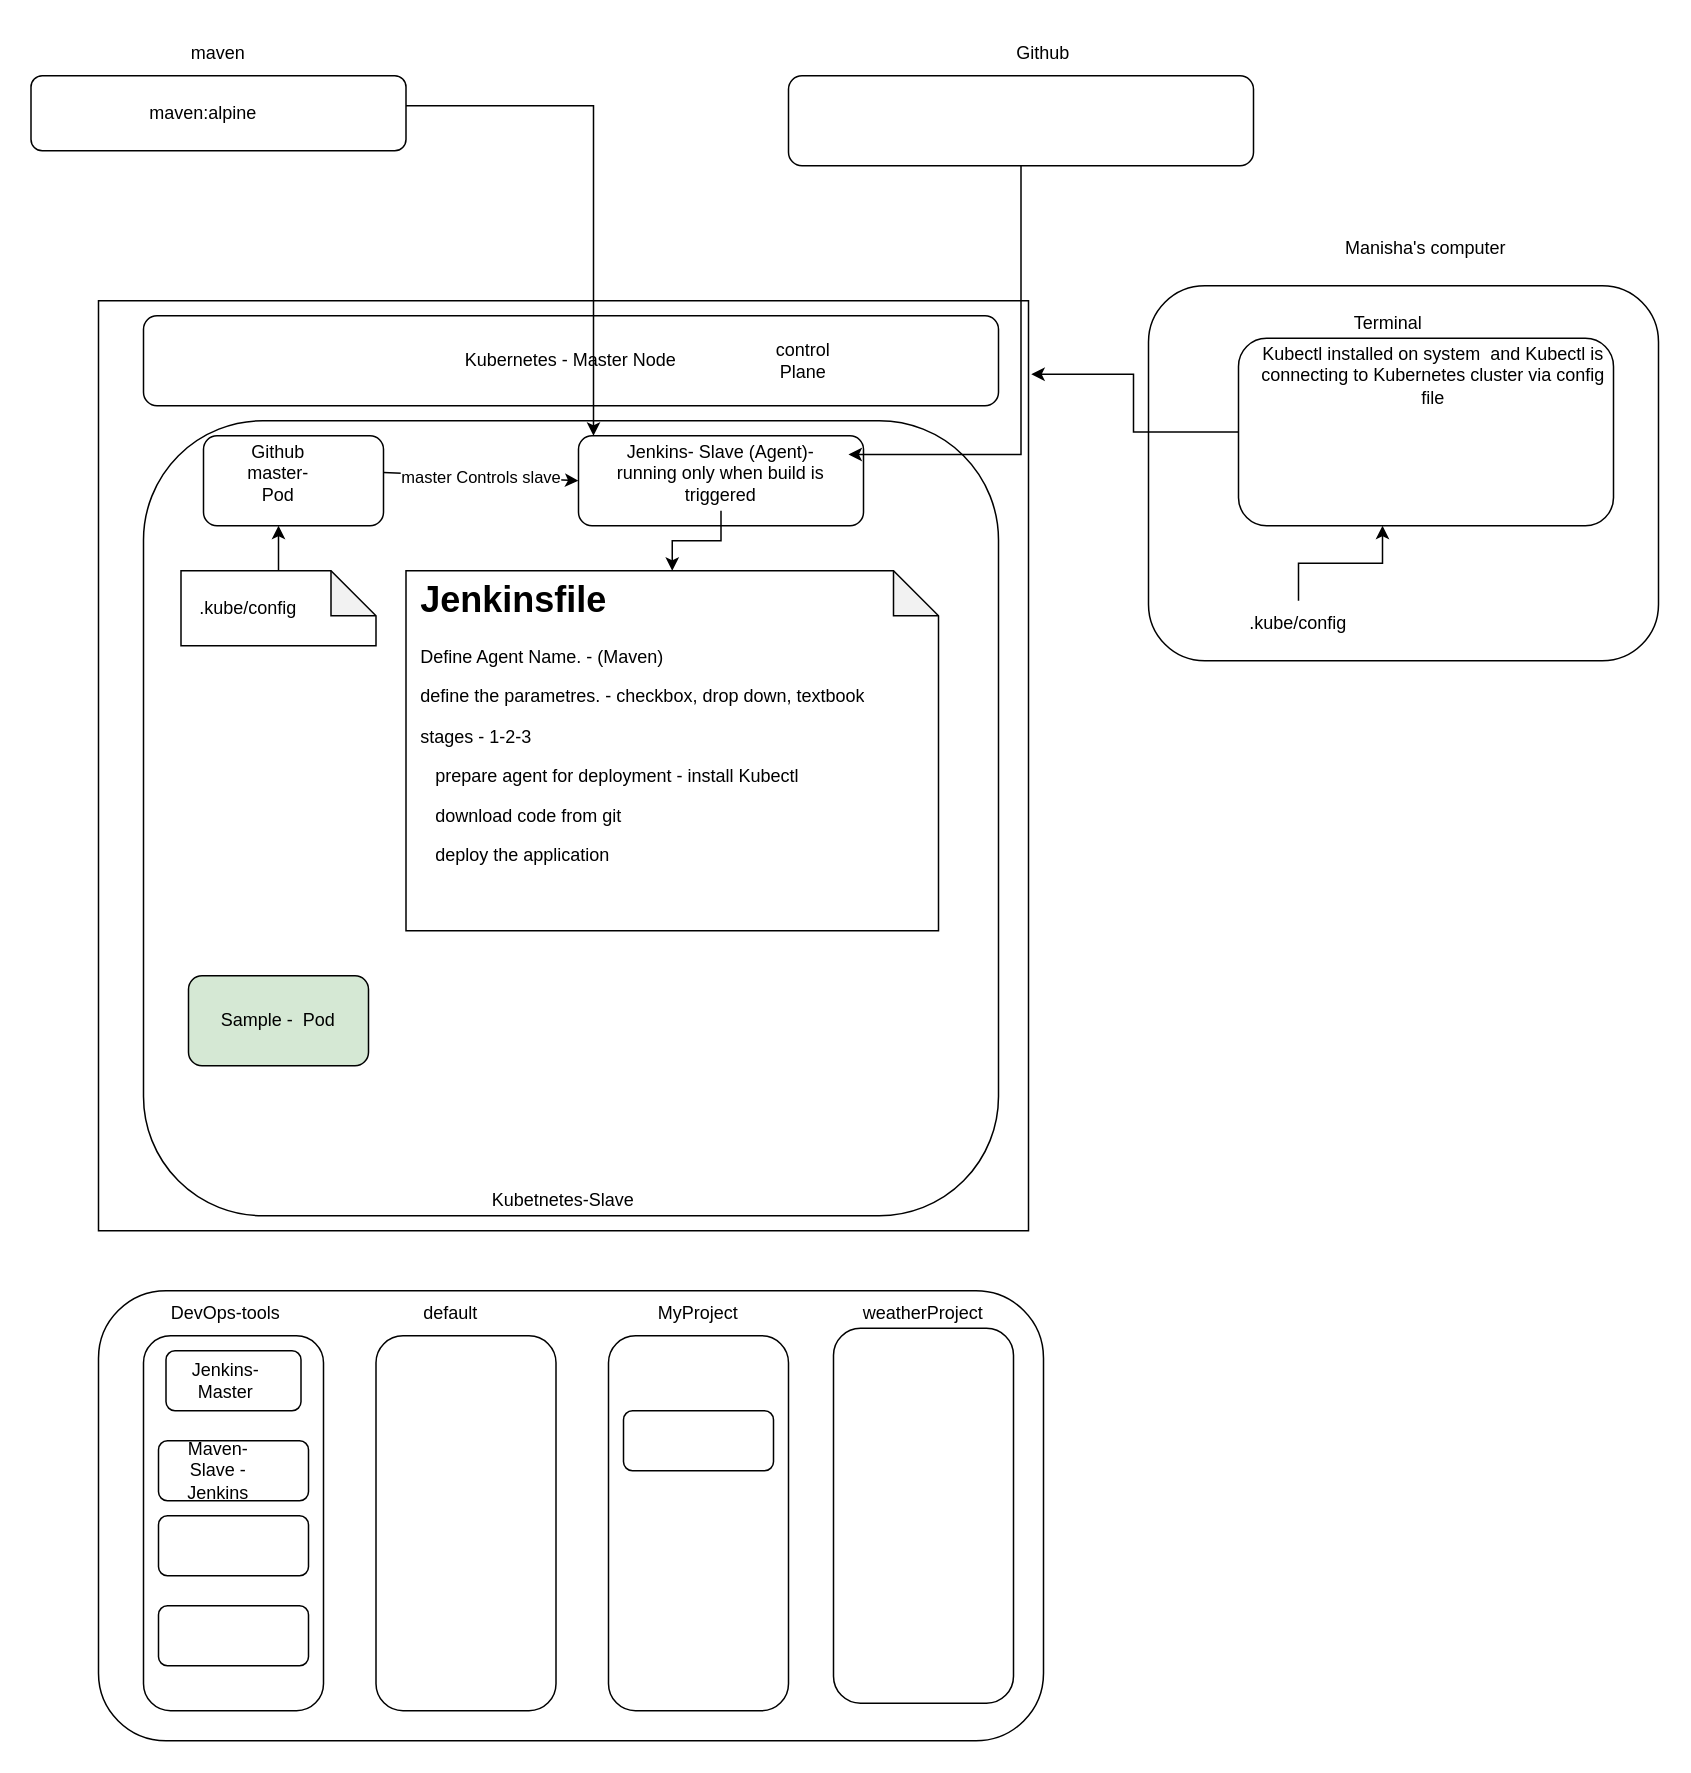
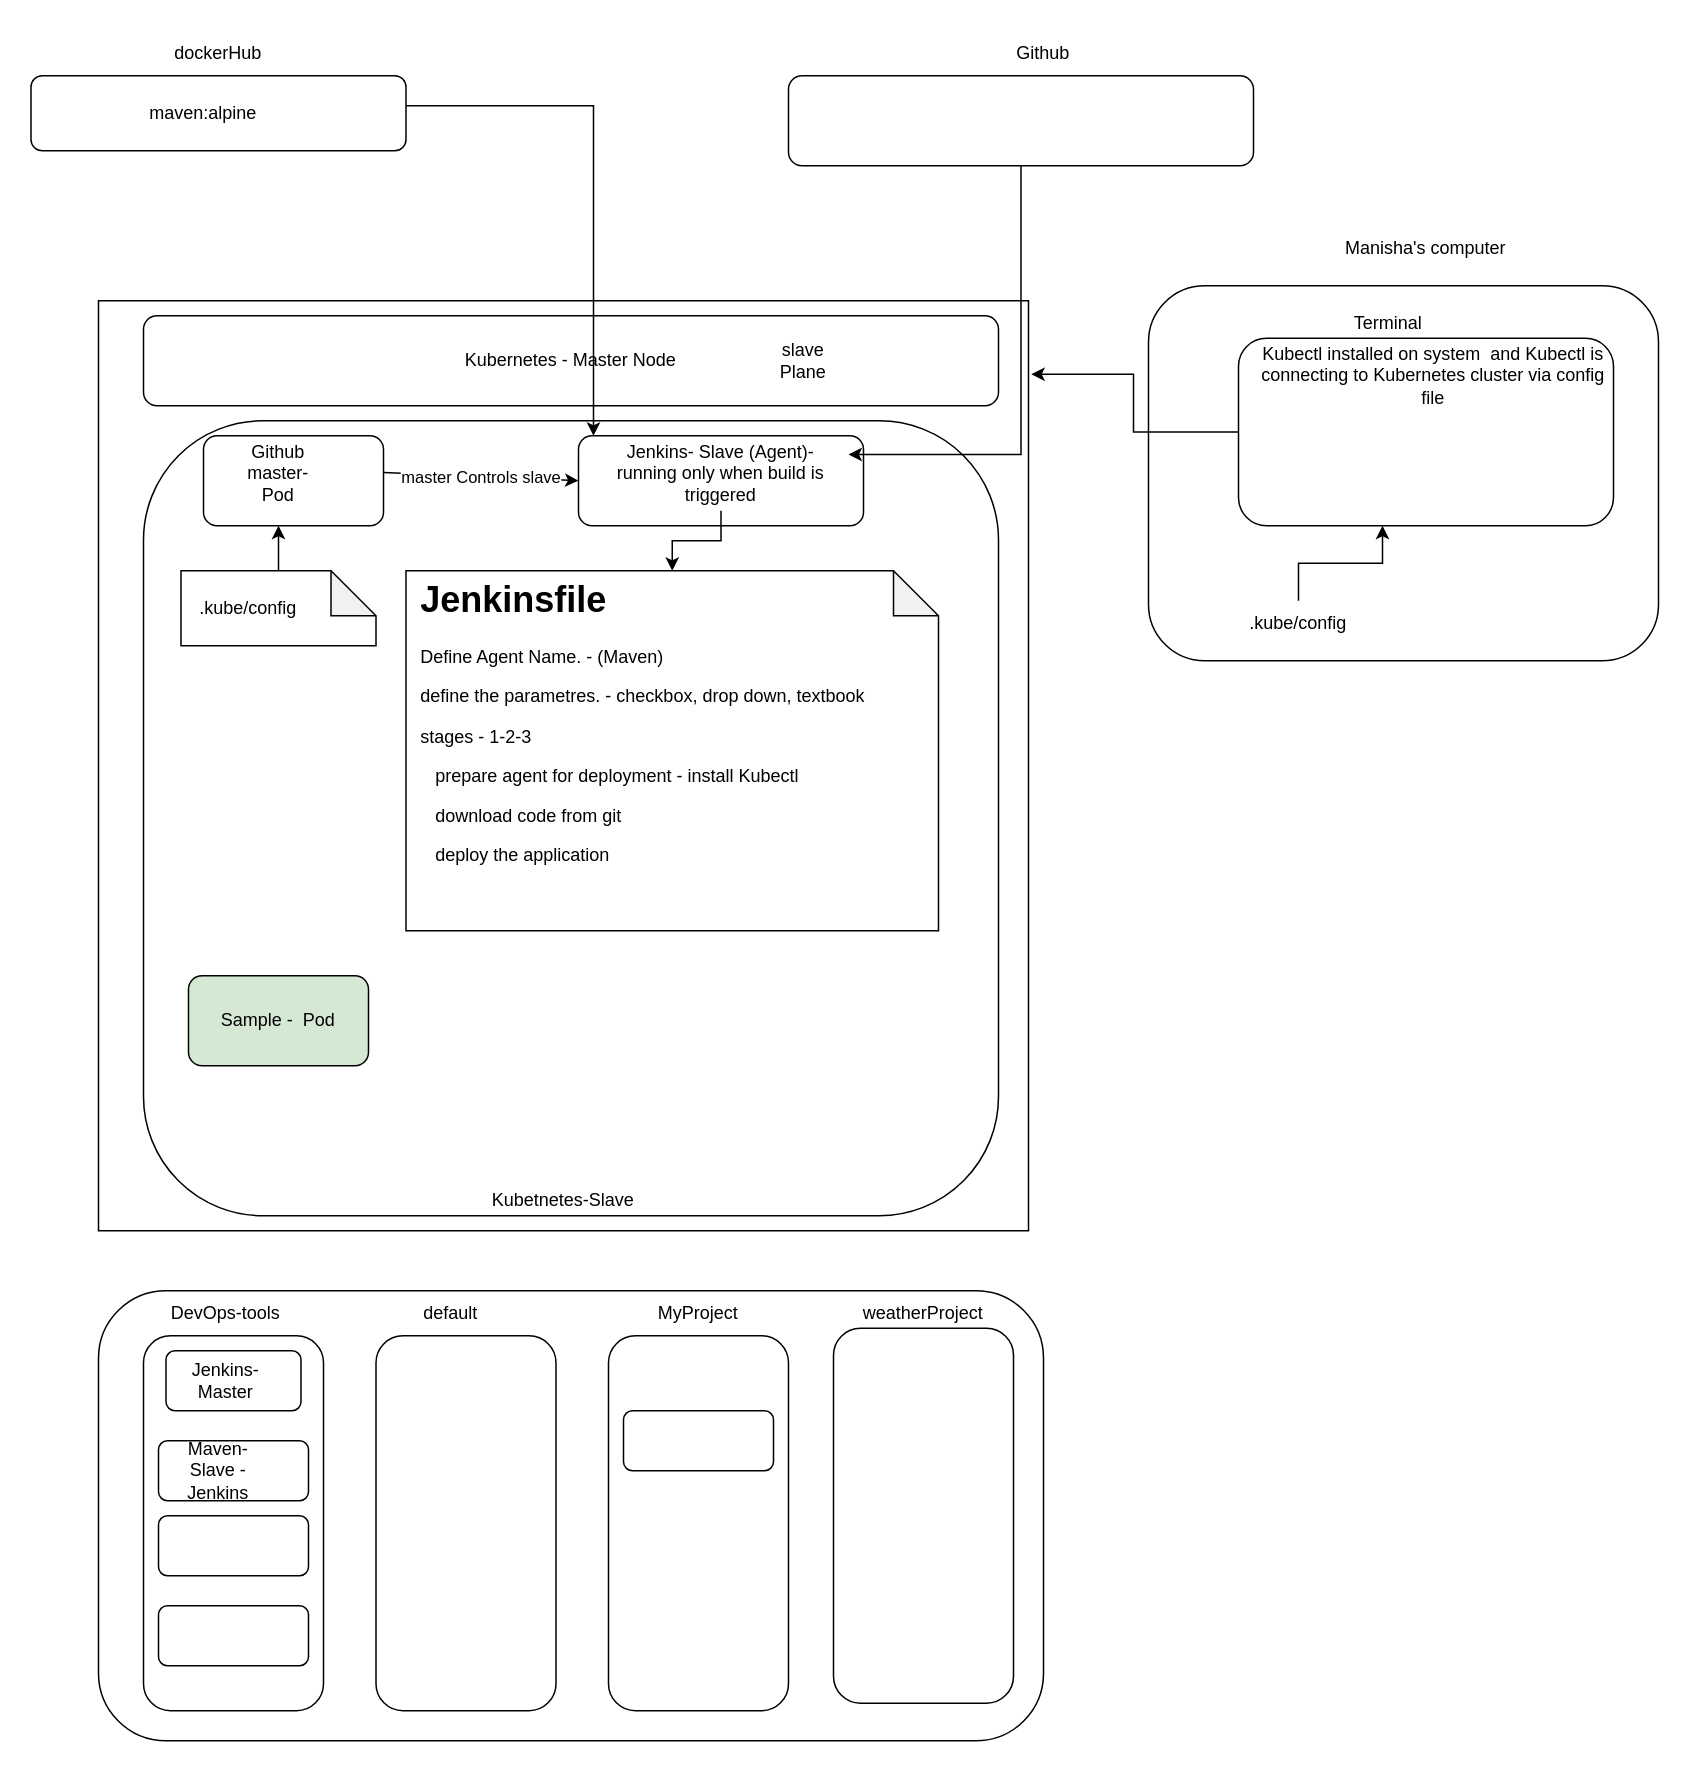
- <mxCell id="16" value="maven" style="text;html=1;strokeColor=none;fillColor=none;align=center;verticalAlign=middle;whiteSpace=wrap;rounded=0;" vertex="1" parent="1"><mxGeometry x="115" y="20" width="60" height="30" as="geometry" /></mxCell>
+ <mxCell id="16" value="dockerHub" style="text;html=1;strokeColor=none;fillColor=none;align=center;verticalAlign=middle;whiteSpace=wrap;rounded=0;" vertex="1" parent="1"><mxGeometry x="115" y="20" width="60" height="30" as="geometry" /></mxCell>
- <mxCell id="8" value="control Plane" style="text;html=1;strokeColor=none;fillColor=none;align=center;verticalAlign=middle;whiteSpace=wrap;rounded=0;" vertex="1" parent="1"><mxGeometry x="505" y="225" width="60" height="30" as="geometry" /></mxCell>
+ <mxCell id="8" value="slave Plane" style="text;html=1;strokeColor=none;fillColor=none;align=center;verticalAlign=middle;whiteSpace=wrap;rounded=0;" vertex="1" parent="1"><mxGeometry x="505" y="225" width="60" height="30" as="geometry" /></mxCell>
